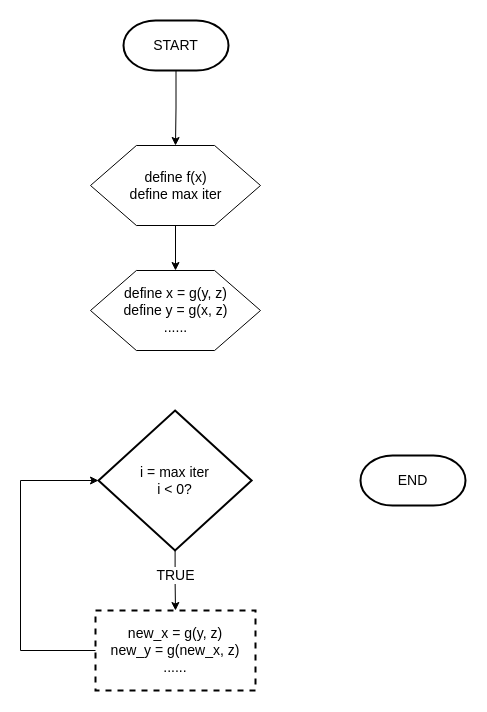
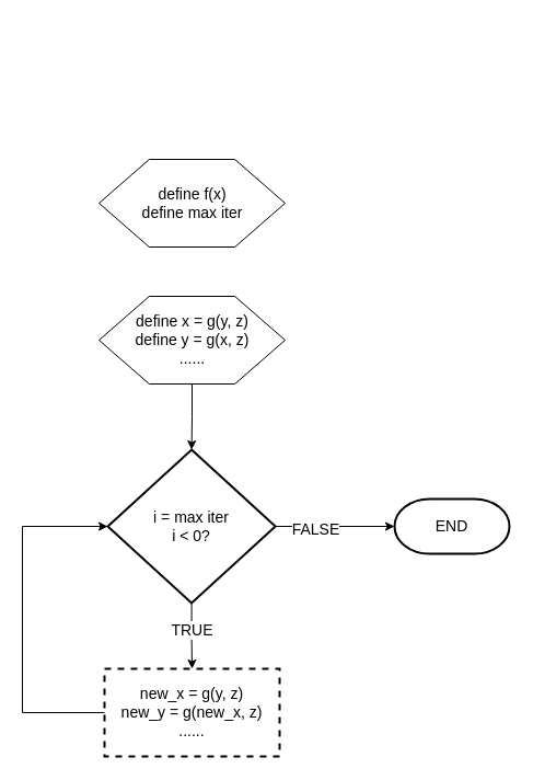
- <mxCell id="3" value="START" style="strokeWidth=2;html=1;shape=mxgraph.flowchart.terminator;whiteSpace=wrap;fontSize=14;" vertex="1" parent="1"><mxGeometry x="123" y="20" width="105" height="50" as="geometry" /></mxCell>
- <mxCell id="2" value="" style="edgeStyle=orthogonalEdgeStyle;rounded=0;orthogonalLoop=1;jettySize=auto;html=1;" edge="1" parent="1" source="3" target="5"><mxGeometry relative="1" as="geometry" /></mxCell>
- <mxCell id="4" value="" style="edgeStyle=orthogonalEdgeStyle;rounded=0;orthogonalLoop=1;jettySize=auto;html=1;" edge="1" parent="1" source="5" target="7"><mxGeometry relative="1" as="geometry" /></mxCell>
+ <mxCell id="6" value="" style="edgeStyle=orthogonalEdgeStyle;rounded=0;orthogonalLoop=1;jettySize=auto;html=1;" edge="1" parent="1" source="7" target="12"><mxGeometry relative="1" as="geometry" /></mxCell>
+ <mxCell id="10" value="" style="edgeStyle=orthogonalEdgeStyle;rounded=0;orthogonalLoop=1;jettySize=auto;html=1;" edge="1" parent="1" source="12" target="14"><mxGeometry relative="1" as="geometry" /></mxCell>
+ <mxCell id="11" value="&lt;font style=&quot;font-size: 14px;&quot;&gt;FALSE&lt;/font&gt;" style="edgeLabel;html=1;align=center;verticalAlign=middle;resizable=0;points=[];" vertex="1" connectable="0" parent="10"><mxGeometry x="-0.33" y="-2" relative="1" as="geometry"><mxPoint as="offset" /></mxGeometry></mxCell>
